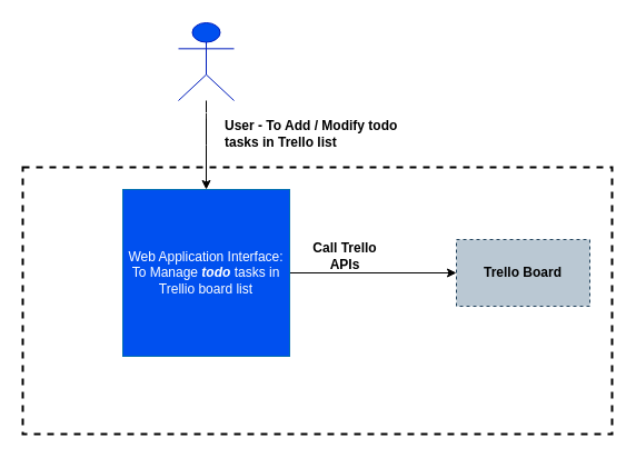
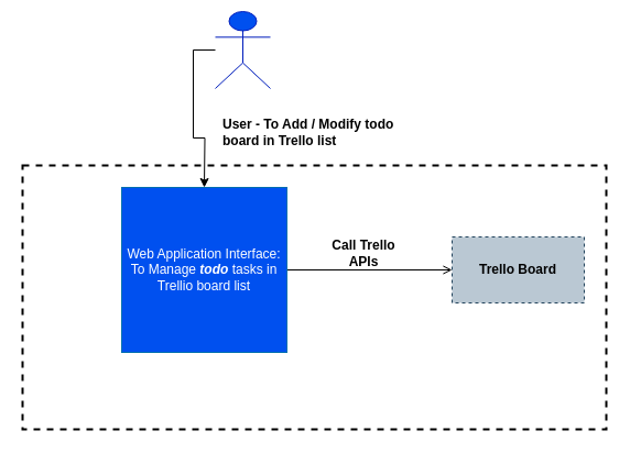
- <mxCell id="3" value="Actor" style="shape=umlActor;verticalLabelPosition=bottom;verticalAlign=top;outlineConnect=0;fillColor=#0050ef;strokeColor=#001DBC;fontColor=#ffffff;" vertex="1" parent="1"><mxGeometry x="160" y="20" width="50" height="70" as="geometry" /></mxCell>
+ <mxCell id="3" value="Actor" style="shape=umlActor;verticalLabelPosition=bottom;verticalAlign=top;outlineConnect=0;fillColor=#0050ef;strokeColor=#001DBC;fontColor=#ffffff;" vertex="1" parent="1"><mxGeometry x="195" y="10" width="50" height="70" as="geometry" /></mxCell>
- <mxCell id="4" value="User - To Add / Modify todo tasks in Trello list" style="text;html=1;strokeColor=none;fillColor=none;align=left;verticalAlign=middle;whiteSpace=wrap;rounded=0;fontStyle=1" vertex="1" parent="1"><mxGeometry x="200" y="110" width="190" height="20" as="geometry" /></mxCell>
+ <mxCell id="4" value="User - To Add / Modify todo board in Trello list" style="text;html=1;strokeColor=none;fillColor=none;align=left;verticalAlign=middle;whiteSpace=wrap;rounded=0;fontStyle=1" vertex="1" parent="1"><mxGeometry x="200" y="110" width="190" height="20" as="geometry" /></mxCell>
- <mxCell id="8" value="Call Trello APIs" style="text;html=1;strokeColor=none;fillColor=none;align=center;verticalAlign=middle;whiteSpace=wrap;rounded=0;fontStyle=1" vertex="1" parent="1"><mxGeometry x="270" y="220" width="80" height="20" as="geometry" /></mxCell>
+ <mxCell id="8" value="Call Trello APIs" style="text;html=1;strokeColor=none;fillColor=none;align=center;verticalAlign=middle;whiteSpace=wrap;rounded=0;fontStyle=1" vertex="1" parent="1"><mxGeometry x="290" y="220" width="80" height="20" as="geometry" /></mxCell>
- <mxCell id="5" value="" style="edgeStyle=orthogonalEdgeStyle;rounded=0;orthogonalLoop=1;jettySize=auto;html=1;" edge="1" parent="1" source="6" target="7"><mxGeometry relative="1" as="geometry" /></mxCell>
+ <mxCell id="5" value="" style="edgeStyle=orthogonalEdgeStyle;rounded=0;orthogonalLoop=1;jettySize=auto;html=1;endArrow=open;" edge="1" parent="1" source="6" target="7"><mxGeometry relative="1" as="geometry" /></mxCell>
